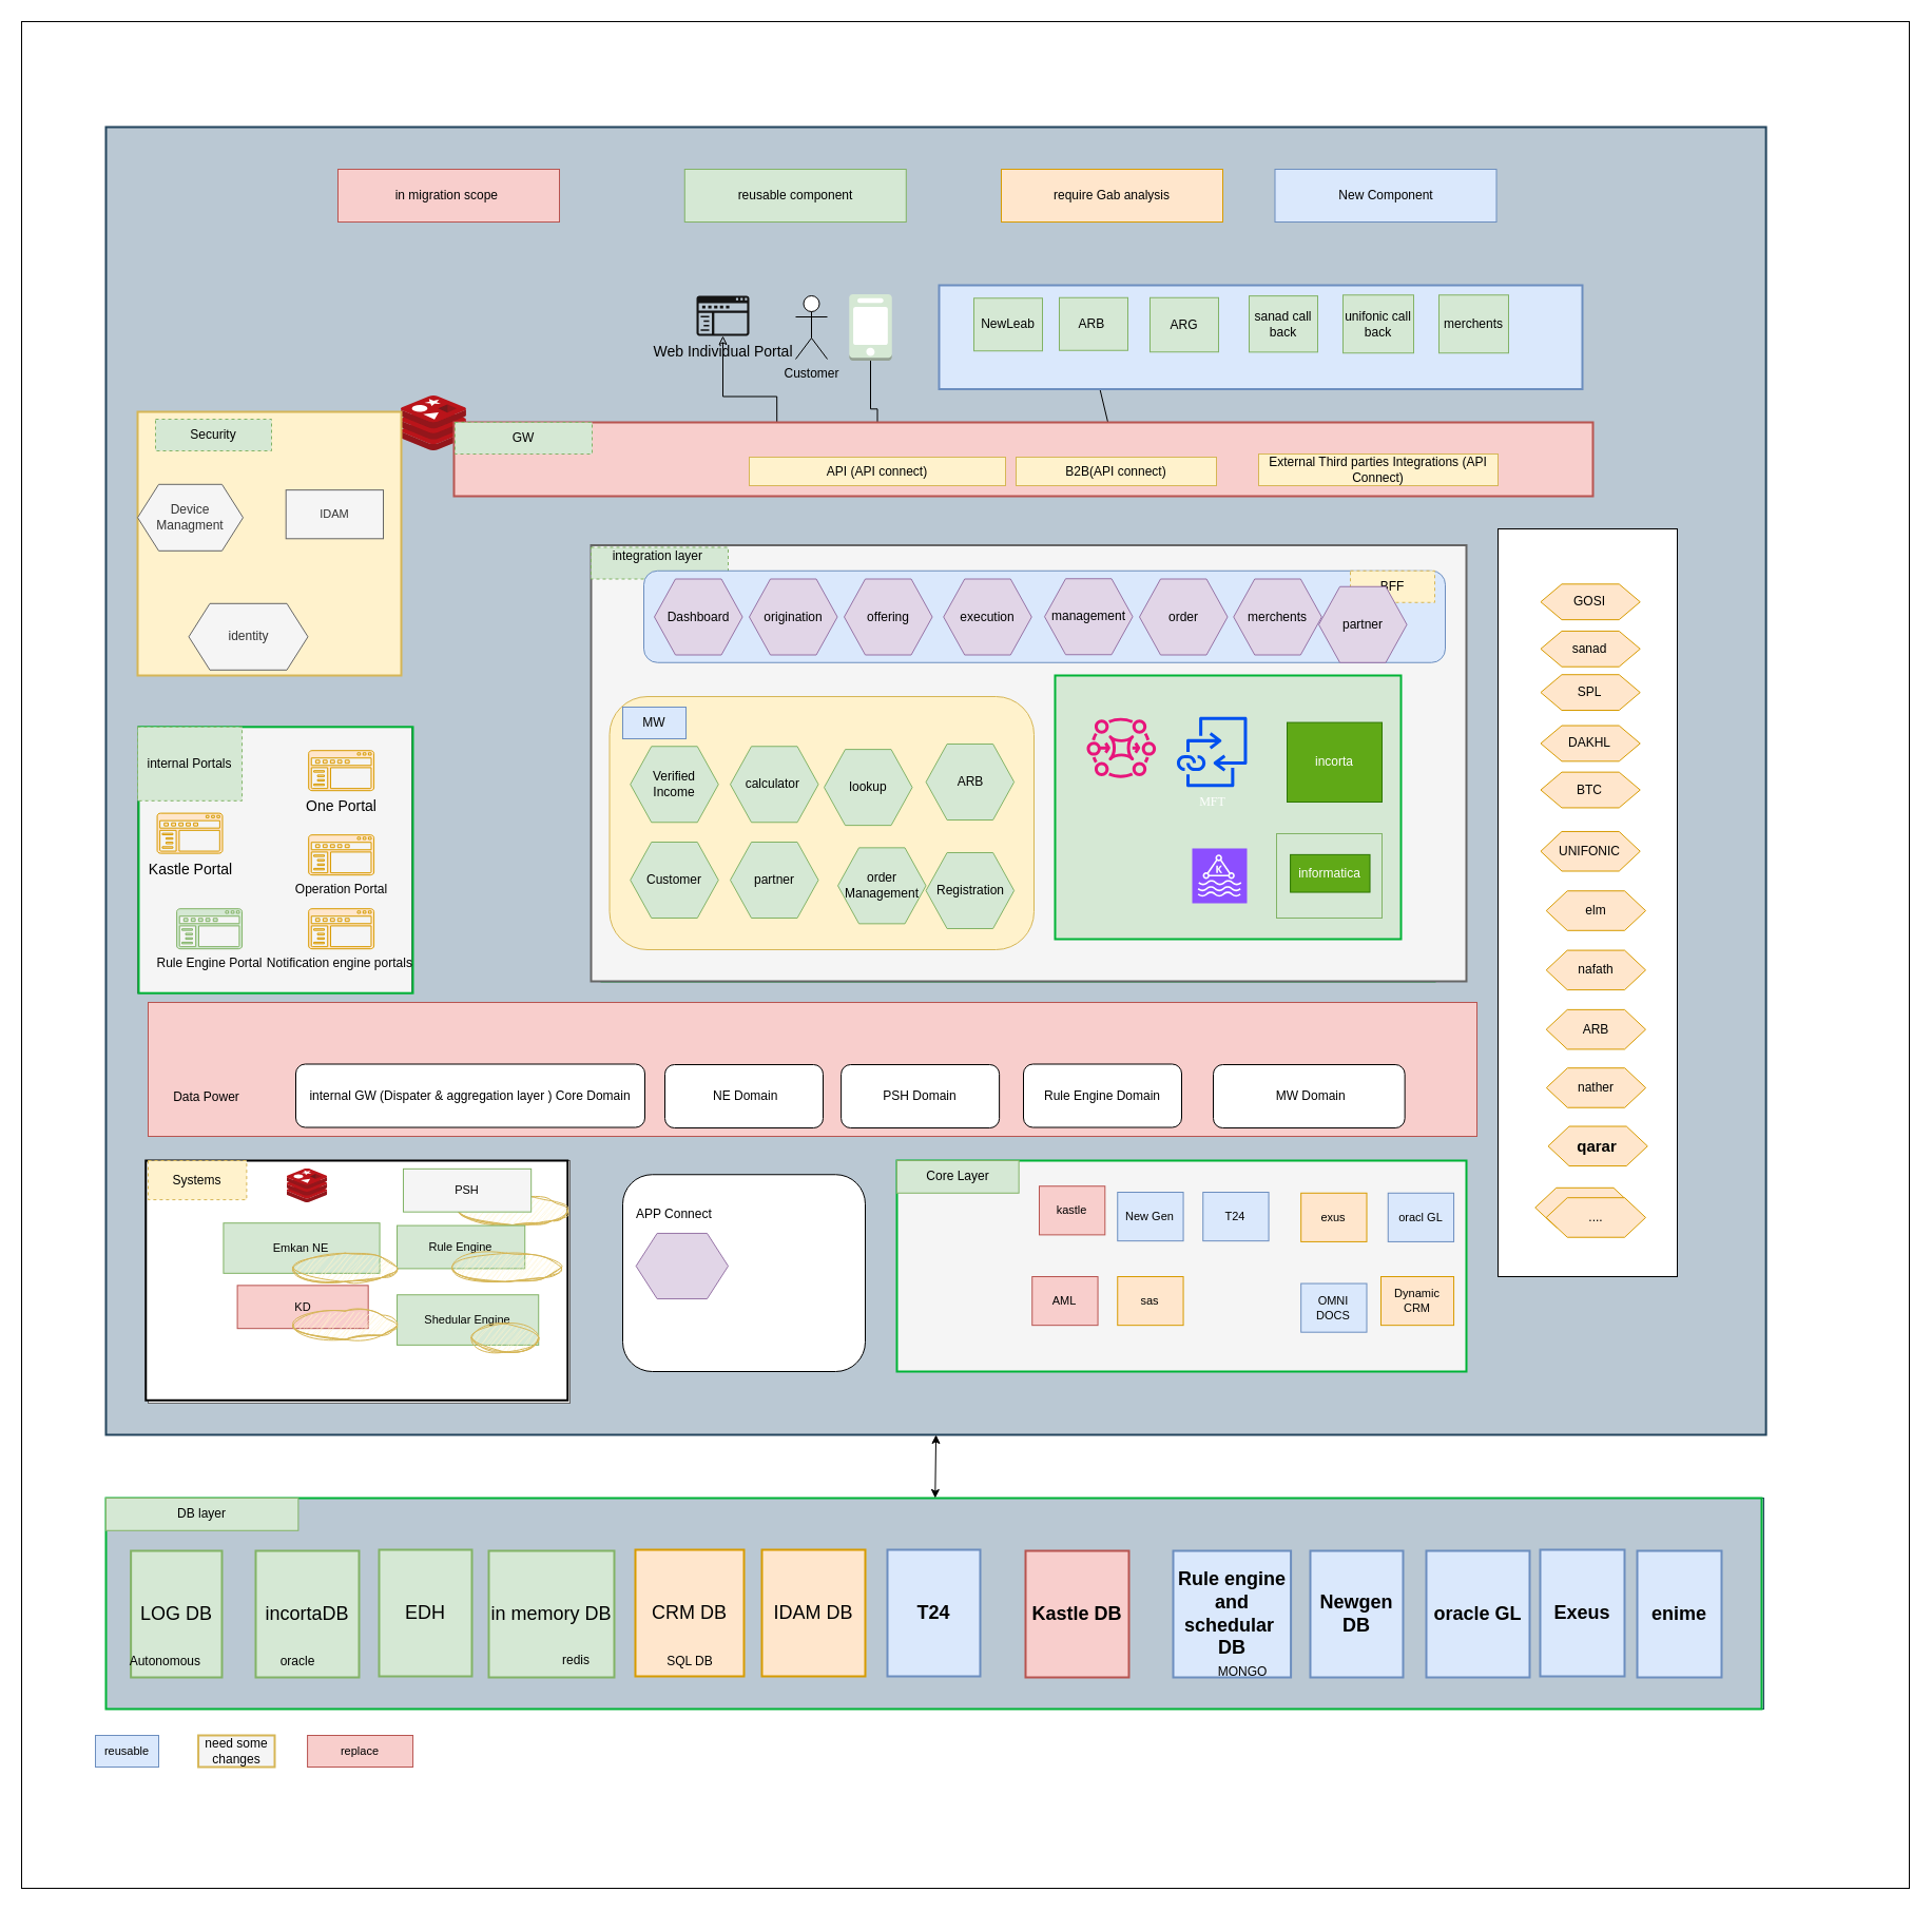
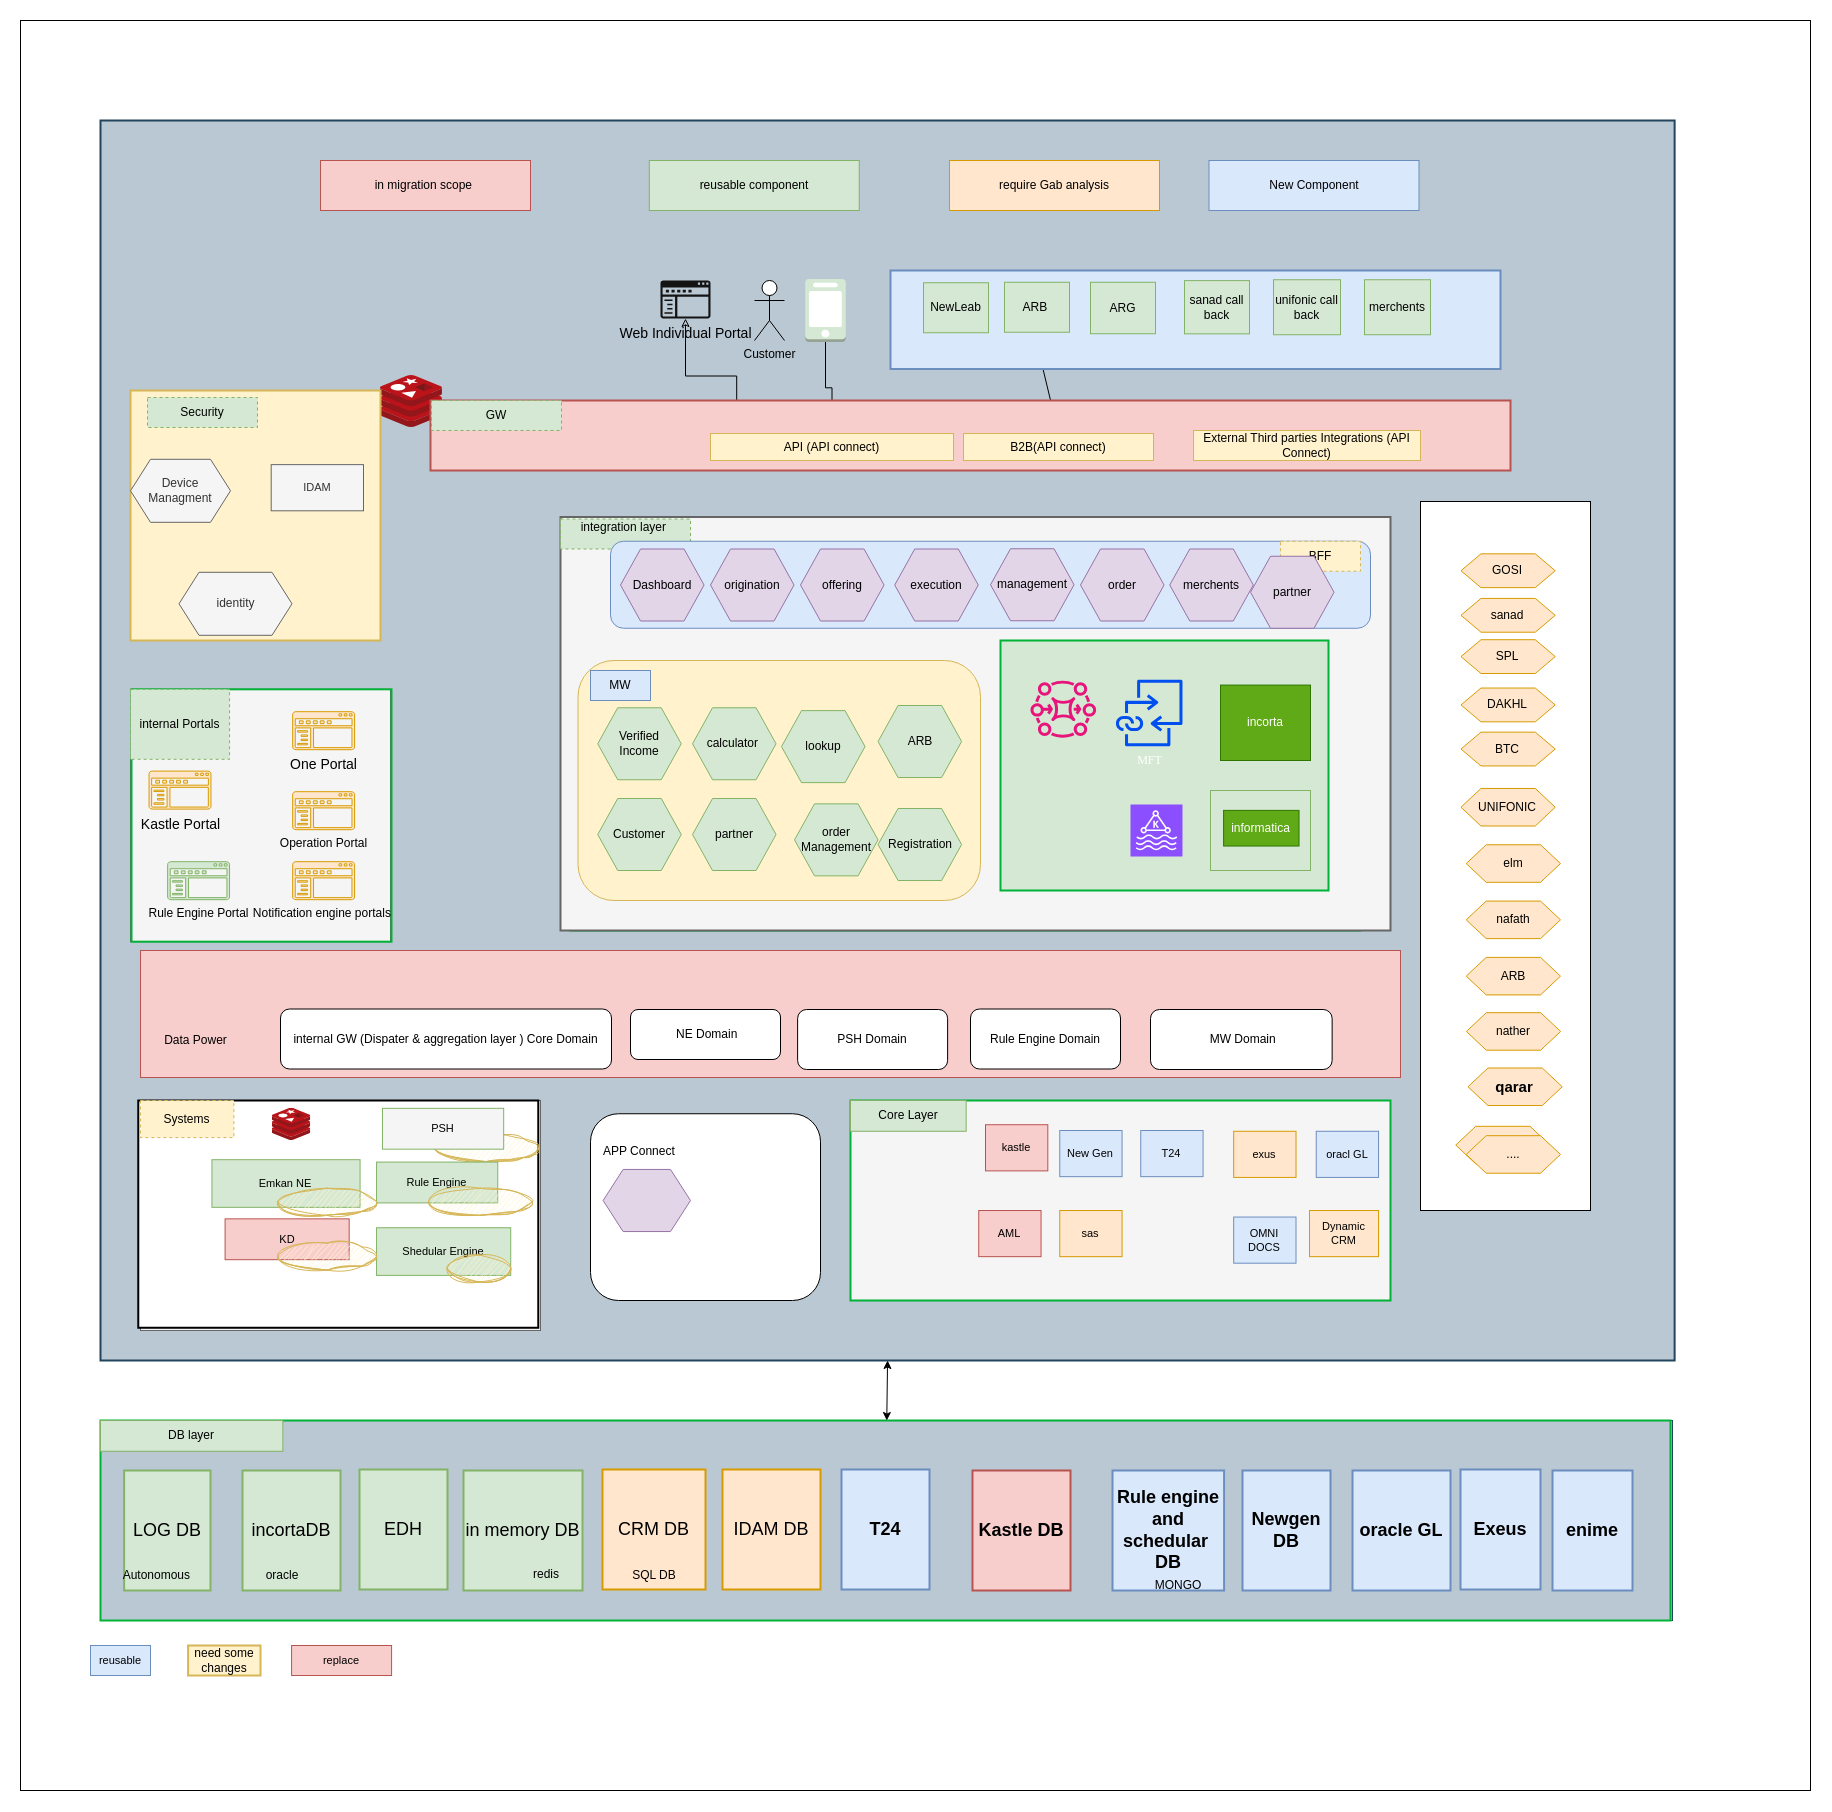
- <mxCell id="147" value="&amp;nbsp;NE Domain" style="rounded=1;whiteSpace=wrap;html=1;" vertex="1" parent="1"><mxGeometry x="630" y="1009" width="150" height="60" as="geometry" /></mxCell>
+ <mxCell id="147" value="&amp;nbsp;NE Domain" style="rounded=1;whiteSpace=wrap;html=1;" vertex="1" parent="1"><mxGeometry x="630" y="1009" width="150" height="50" as="geometry" /></mxCell>
- <mxCell id="78" value="need some changes" style="rounded=0;whiteSpace=wrap;html=1;fillColor=#f5f5f5;strokeColor=#d6b656;strokeWidth=2;" parent="1" vertex="1"><mxGeometry x="187.59" y="1645" width="72.41" height="30" as="geometry" /></mxCell>
+ <mxCell id="78" value="need some changes" style="rounded=0;whiteSpace=wrap;html=1;fillColor=#fff2cc;strokeColor=#d6b656;strokeWidth=2;" parent="1" vertex="1"><mxGeometry x="187.59" y="1645" width="72.41" height="30" as="geometry" /></mxCell>
